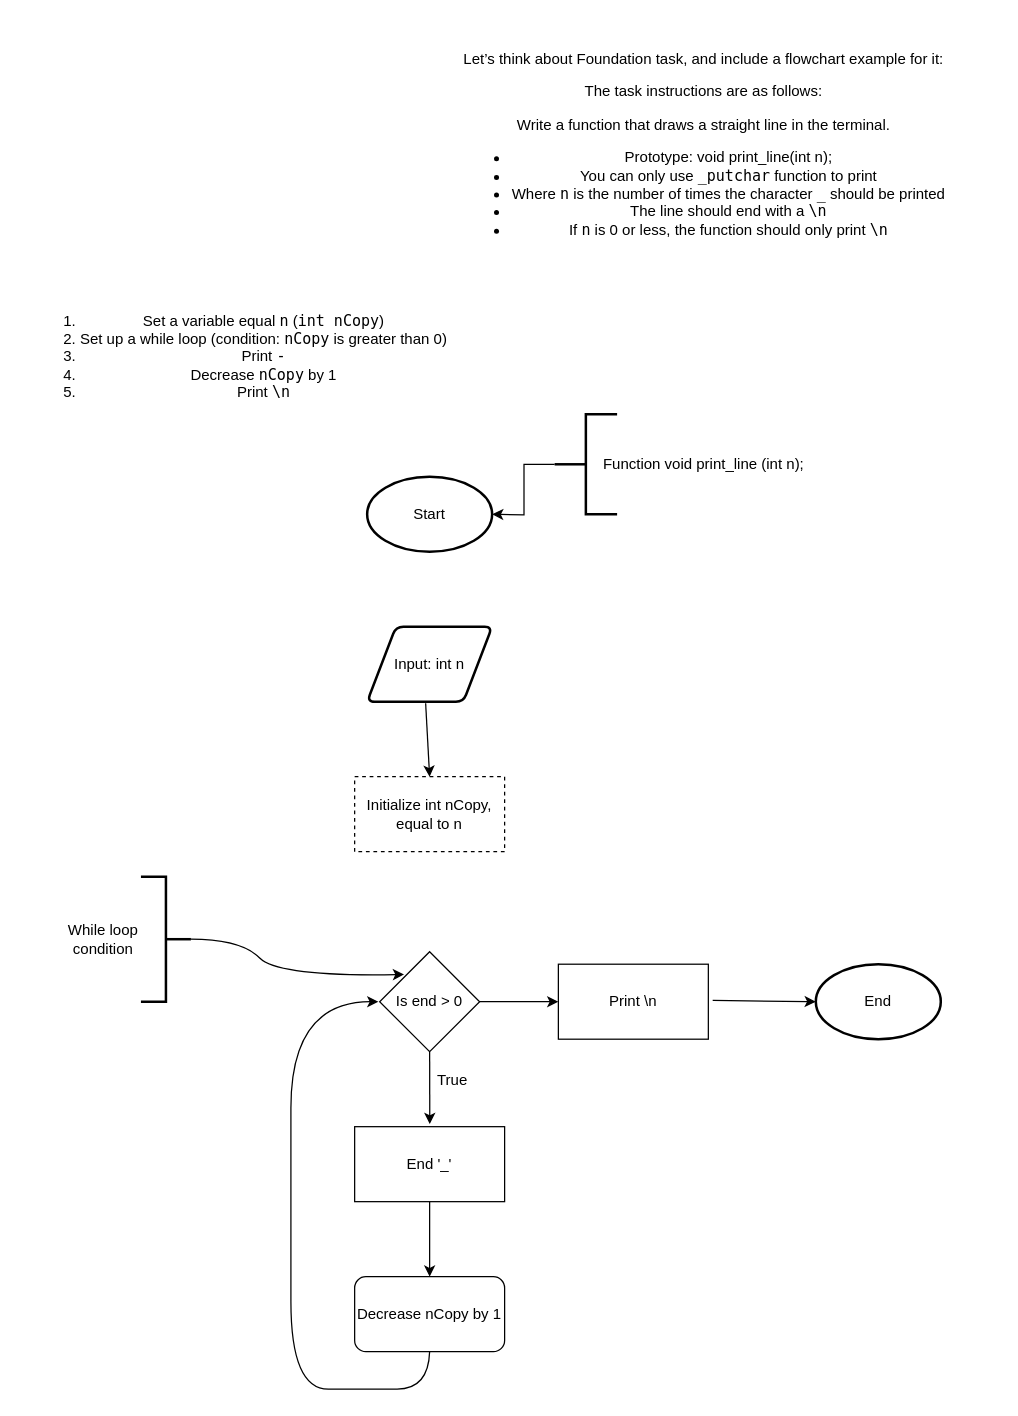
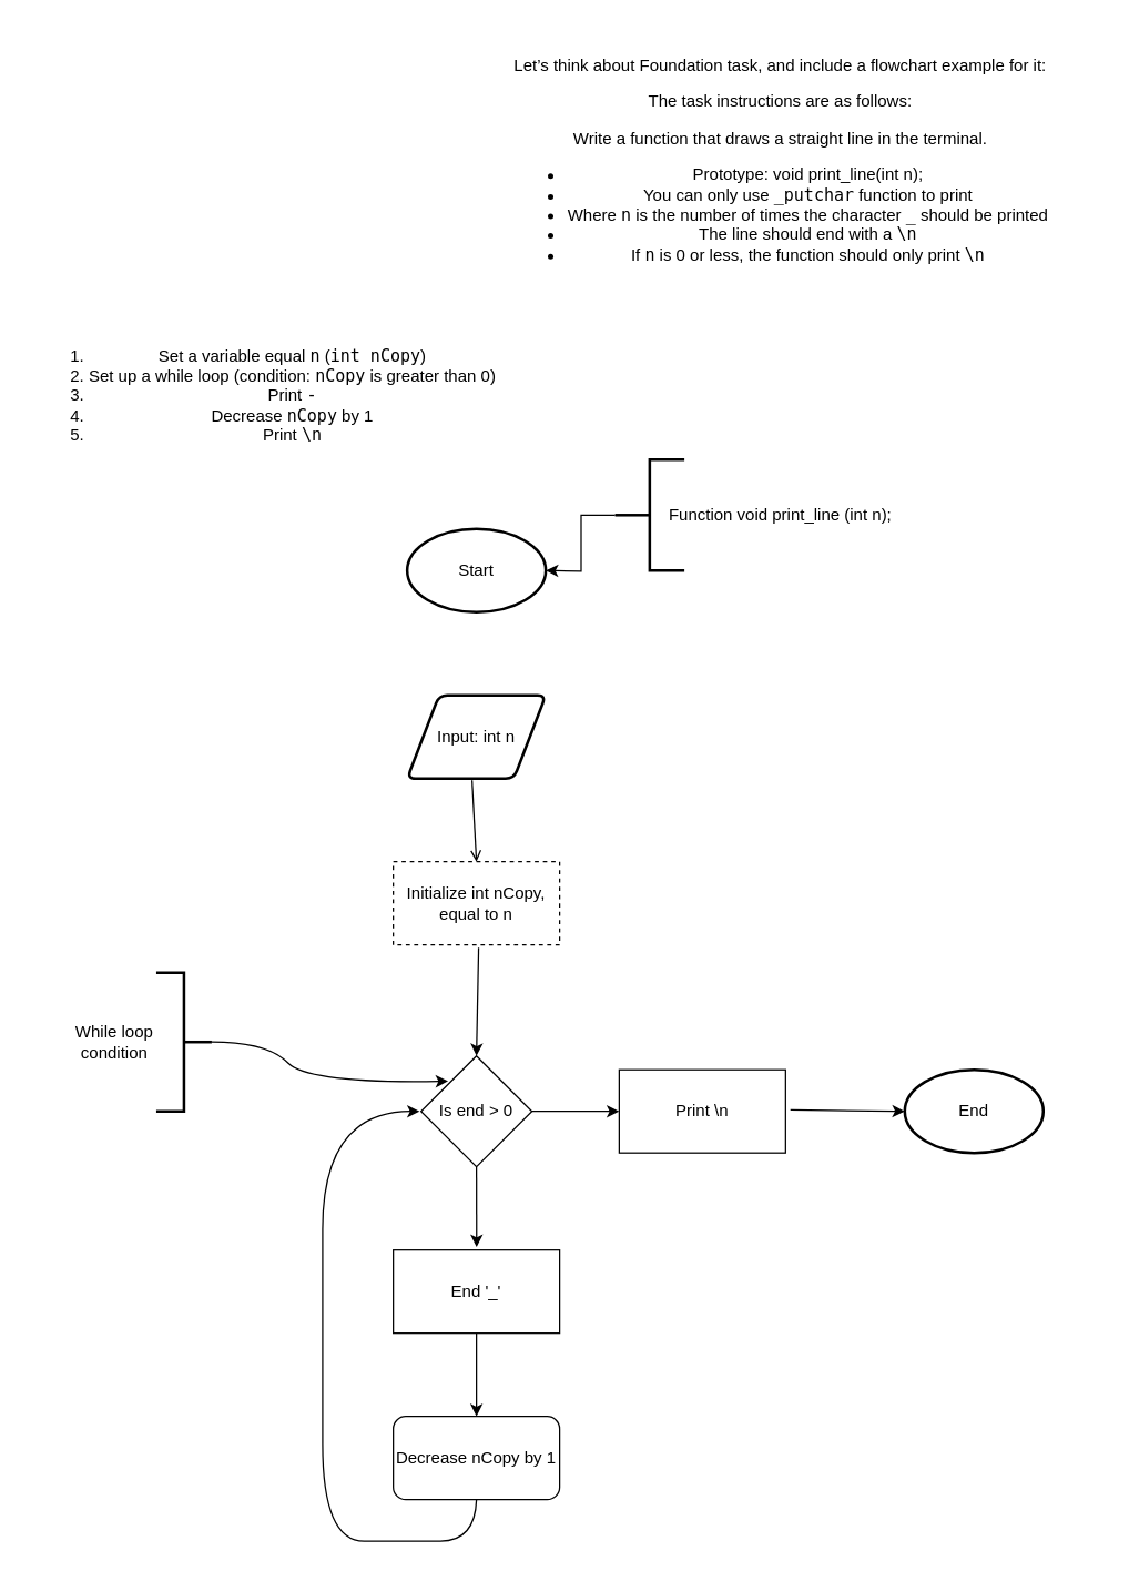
- <mxCell id="18" value="" style="endArrow=classic;html=1;rounded=0;exitX=0.468;exitY=1.02;exitDx=0;exitDy=0;exitPerimeter=0;entryX=0.5;entryY=0;entryDx=0;entryDy=0;" parent="1" source="5" target="6" edge="1"><mxGeometry width="50" height="50" relative="1" as="geometry"><mxPoint x="422" y="651" as="sourcePoint" /><mxPoint x="472" y="601" as="targetPoint" /></mxGeometry></mxCell>
+ <mxCell id="18" value="" style="endArrow=open;html=1;rounded=0;exitX=0.468;exitY=1.02;exitDx=0;exitDy=0;exitPerimeter=0;entryX=0.5;entryY=0;entryDx=0;entryDy=0;" parent="1" source="5" target="6" edge="1"><mxGeometry width="50" height="50" relative="1" as="geometry"><mxPoint x="422" y="651" as="sourcePoint" /><mxPoint x="472" y="601" as="targetPoint" /></mxGeometry></mxCell>
+ <mxCell id="17" value="" style="endArrow=classic;html=1;rounded=0;exitX=0.513;exitY=1.034;exitDx=0;exitDy=0;exitPerimeter=0;entryX=0.5;entryY=0;entryDx=0;entryDy=0;" parent="1" source="6" target="7" edge="1"><mxGeometry width="50" height="50" relative="1" as="geometry"><mxPoint x="422" y="651" as="sourcePoint" /><mxPoint x="472" y="601" as="targetPoint" /></mxGeometry></mxCell>
- <mxCell id="22" value="True" style="text;html=1;align=center;verticalAlign=middle;resizable=0;points=[];autosize=1;strokeColor=none;fillColor=none;" vertex="1" parent="1"><mxGeometry x="336" y="849" width="50" height="30" as="geometry" /></mxCell>
